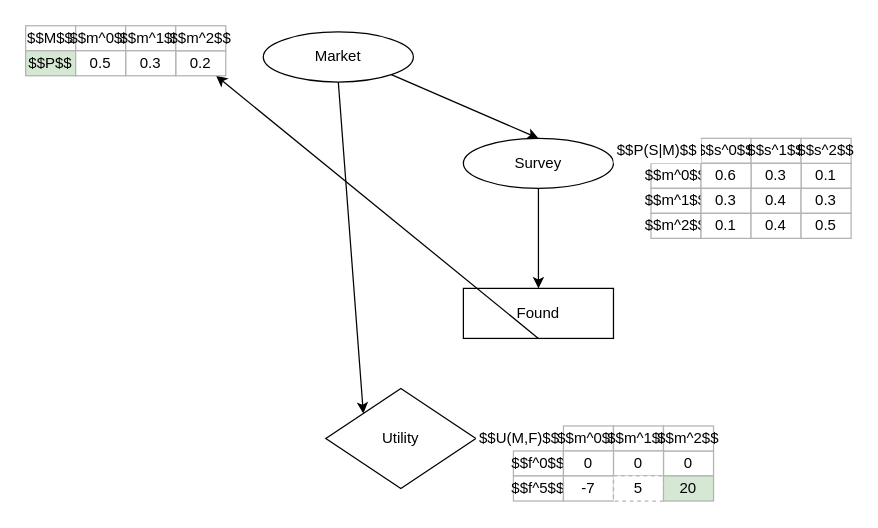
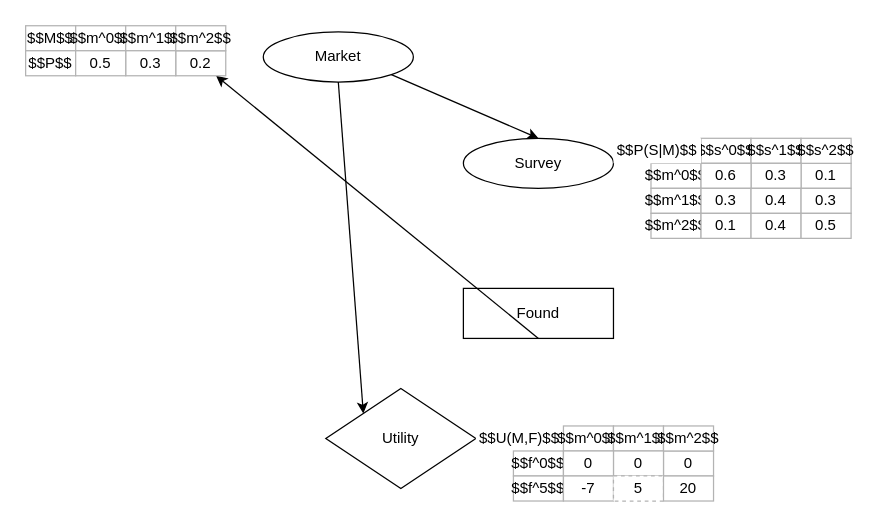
- <mxCell id="8" value="$$P$$" style="rounded=0;whiteSpace=wrap;html=1;strokeColor=#B3B3B3;fillColor=#d5e8d4;" parent="1" vertex="1"><mxGeometry x="20" y="40" width="40" height="20" as="geometry" /></mxCell>
+ <mxCell id="8" value="$$P$$" style="rounded=0;whiteSpace=wrap;html=1;strokeColor=#B3B3B3;" parent="1" vertex="1"><mxGeometry x="20" y="40" width="40" height="20" as="geometry" /></mxCell>
- <mxCell id="29" value="" style="endArrow=classic;html=1;exitX=0.5;exitY=1;exitDx=0;exitDy=0;entryX=0.5;entryY=0;entryDx=0;entryDy=0;" edge="1" parent="1" source="27" target="3"><mxGeometry width="50" height="50" relative="1" as="geometry"><mxPoint x="330" y="390" as="sourcePoint" /><mxPoint x="380" y="340" as="targetPoint" /></mxGeometry></mxCell>
- <mxCell id="26" value="20" style="rounded=0;whiteSpace=wrap;html=1;strokeColor=#B3B3B3;fillColor=#d5e8d4;" parent="1" vertex="1"><mxGeometry x="530" y="380" width="40" height="20" as="geometry" /></mxCell>
+ <mxCell id="26" value="20" style="rounded=0;whiteSpace=wrap;html=1;strokeColor=#B3B3B3;" parent="1" vertex="1"><mxGeometry x="530" y="380" width="40" height="20" as="geometry" /></mxCell>
